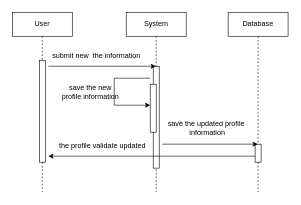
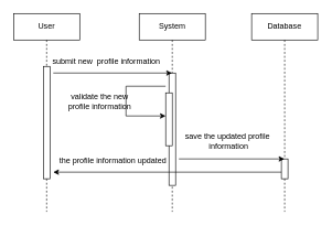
- <mxCell id="8" value="submit new&amp;nbsp; the information" style="text;html=1;align=center;verticalAlign=middle;resizable=0;points=[];autosize=1;strokeColor=none;fillColor=none;" vertex="1" parent="1"><mxGeometry x="70" y="78" width="180" height="30" as="geometry" /></mxCell>
+ <mxCell id="8" value="submit new&amp;nbsp; profile information" style="text;html=1;align=center;verticalAlign=middle;resizable=0;points=[];autosize=1;strokeColor=none;fillColor=none;" vertex="1" parent="1"><mxGeometry x="70" y="78" width="180" height="30" as="geometry" /></mxCell>
- <mxCell id="10" value="save the new&lt;div&gt;profile information&lt;/div&gt;" style="text;html=1;align=center;verticalAlign=middle;resizable=0;points=[];autosize=1;strokeColor=none;fillColor=none;" vertex="1" parent="1"><mxGeometry x="90" y="133" width="120" height="40" as="geometry" /></mxCell>
+ <mxCell id="10" value="validate the new&lt;div&gt;profile information&lt;/div&gt;" style="text;html=1;align=center;verticalAlign=middle;resizable=0;points=[];autosize=1;strokeColor=none;fillColor=none;" vertex="1" parent="1"><mxGeometry x="90" y="133" width="120" height="40" as="geometry" /></mxCell>
- <mxCell id="12" value="the profile validate updated" style="text;html=1;align=center;verticalAlign=middle;resizable=0;points=[];autosize=1;strokeColor=none;fillColor=none;" vertex="1" parent="1"><mxGeometry x="80" y="228" width="180" height="30" as="geometry" /></mxCell>
+ <mxCell id="12" value="the profile information updated" style="text;html=1;align=center;verticalAlign=middle;resizable=0;points=[];autosize=1;strokeColor=none;fillColor=none;" vertex="1" parent="1"><mxGeometry x="80" y="228" width="180" height="30" as="geometry" /></mxCell>
